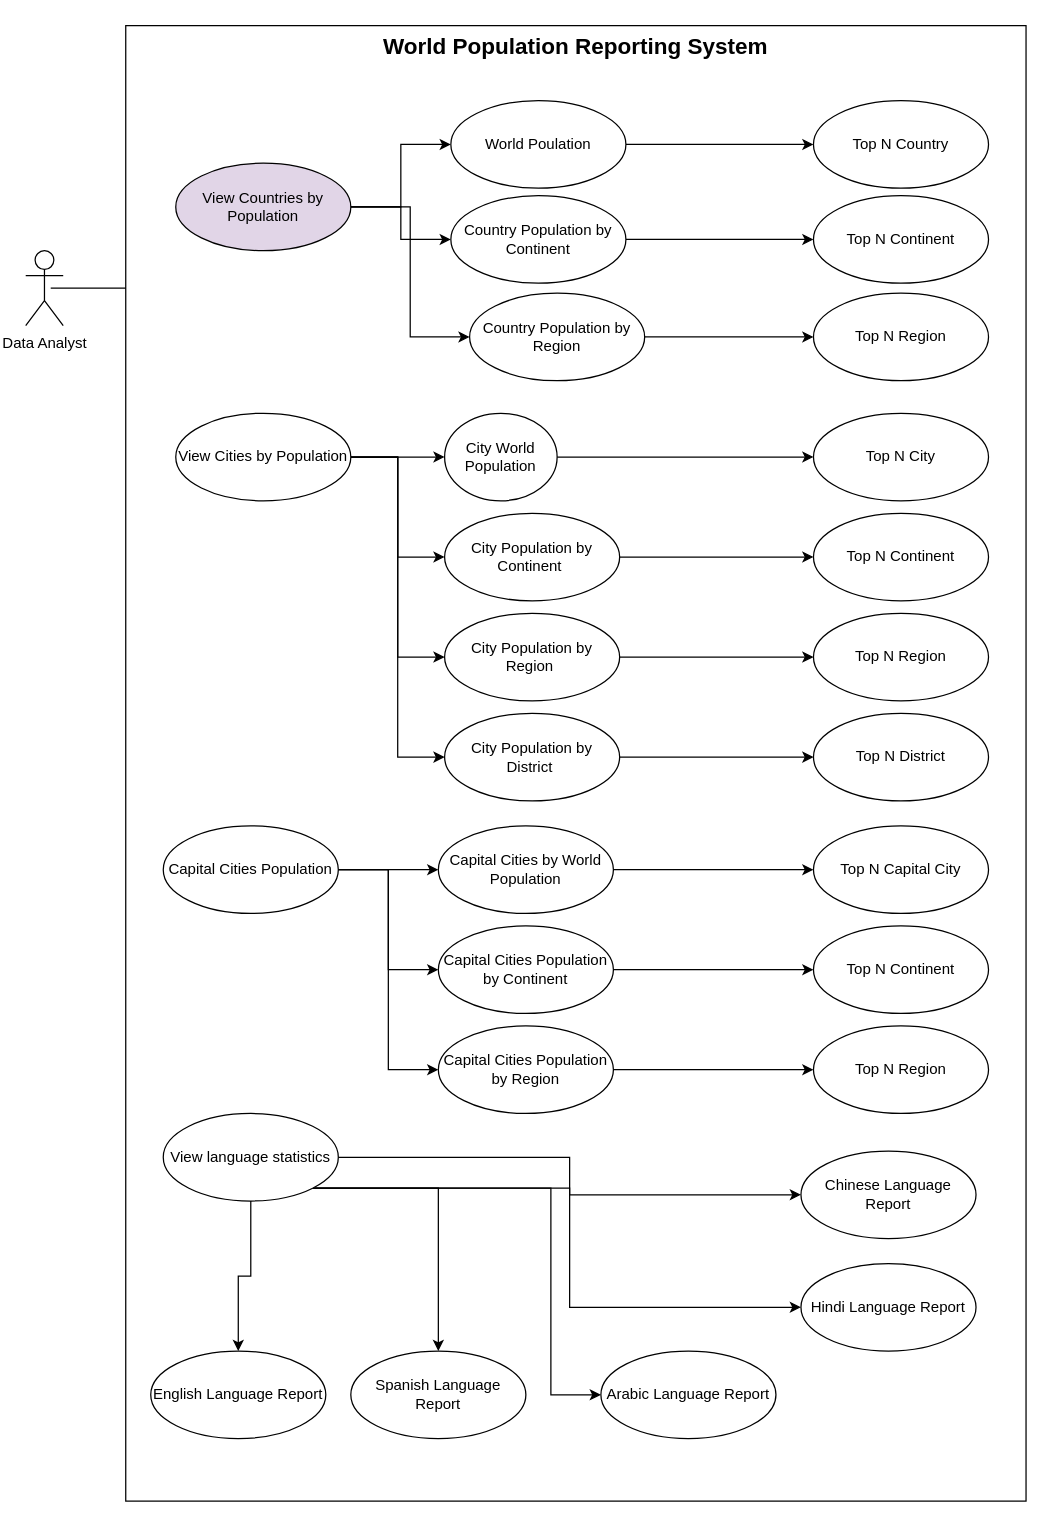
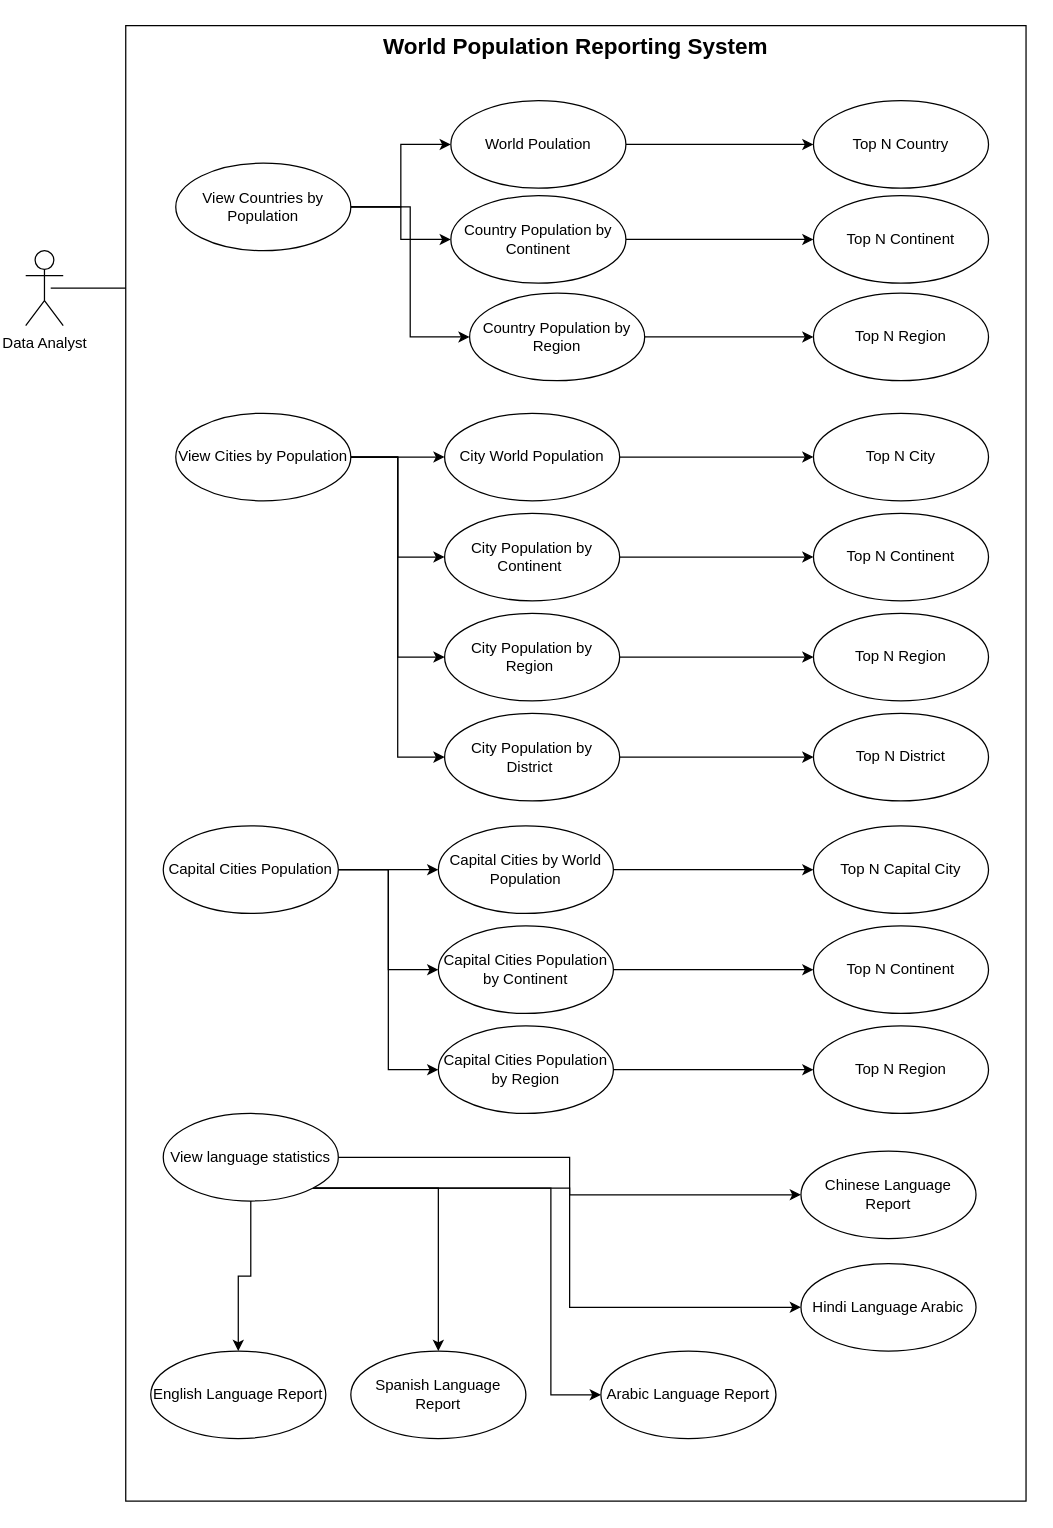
- <mxCell id="8" value="View Countries by Population" style="ellipse;whiteSpace=wrap;html=1;fillColor=#e1d5e7;" parent="1" vertex="1"><mxGeometry x="140" y="130" width="140" height="70" as="geometry" /></mxCell>
+ <mxCell id="8" value="View Countries by Population" style="ellipse;whiteSpace=wrap;html=1;" parent="1" vertex="1"><mxGeometry x="140" y="130" width="140" height="70" as="geometry" /></mxCell>
- <mxCell id="30" value="City World Population" style="ellipse;whiteSpace=wrap;html=1;" vertex="1" parent="1"><mxGeometry x="355" y="330" width="90" height="70" as="geometry" /></mxCell>
+ <mxCell id="30" value="City World Population" style="ellipse;whiteSpace=wrap;html=1;" vertex="1" parent="1"><mxGeometry x="355" y="330" width="140" height="70" as="geometry" /></mxCell>
- <mxCell id="56" value="Hindi Language Report" style="ellipse;whiteSpace=wrap;html=1;" vertex="1" parent="1"><mxGeometry x="640" y="1010" width="140" height="70" as="geometry" /></mxCell>
+ <mxCell id="56" value="Hindi Language Arabic" style="ellipse;whiteSpace=wrap;html=1;" vertex="1" parent="1"><mxGeometry x="640" y="1010" width="140" height="70" as="geometry" /></mxCell>
